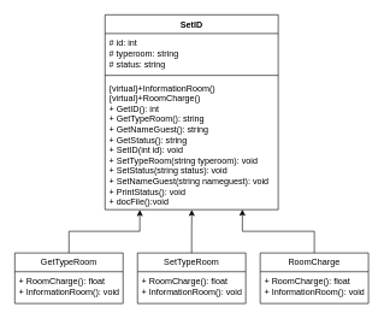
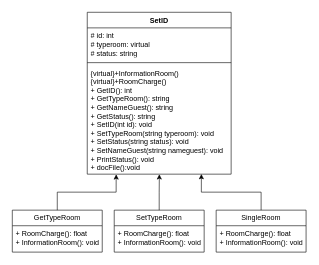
- <mxCell id="3" value="# id: int&lt;div&gt;# typeroom: string&lt;/div&gt;&lt;div&gt;# status: string&lt;/div&gt;" style="text;strokeColor=none;fillColor=none;align=left;verticalAlign=top;spacingLeft=4;spacingRight=4;overflow=hidden;rotatable=0;points=[[0,0.5],[1,0.5]];portConstraint=eastwest;whiteSpace=wrap;html=1;" vertex="1" parent="2"><mxGeometry y="26" width="240" height="54" as="geometry" /></mxCell>
+ <mxCell id="3" value="# id: int&lt;div&gt;# typeroom: virtual&lt;/div&gt;&lt;div&gt;# status: string&lt;/div&gt;" style="text;strokeColor=none;fillColor=none;align=left;verticalAlign=top;spacingLeft=4;spacingRight=4;overflow=hidden;rotatable=0;points=[[0,0.5],[1,0.5]];portConstraint=eastwest;whiteSpace=wrap;html=1;" vertex="1" parent="2"><mxGeometry y="26" width="240" height="54" as="geometry" /></mxCell>
- <mxCell id="6" value="RoomCharge" style="swimlane;fontStyle=0;childLayout=stackLayout;horizontal=1;startSize=26;fillColor=none;horizontalStack=0;resizeParent=1;resizeParentMax=0;resizeLast=0;collapsible=1;marginBottom=0;whiteSpace=wrap;html=1;" vertex="1" parent="1"><mxGeometry x="360" y="350" width="150" height="70" as="geometry" /></mxCell>
+ <mxCell id="6" value="SingleRoom" style="swimlane;fontStyle=0;childLayout=stackLayout;horizontal=1;startSize=26;fillColor=none;horizontalStack=0;resizeParent=1;resizeParentMax=0;resizeLast=0;collapsible=1;marginBottom=0;whiteSpace=wrap;html=1;" vertex="1" parent="1"><mxGeometry x="360" y="350" width="150" height="70" as="geometry" /></mxCell>
